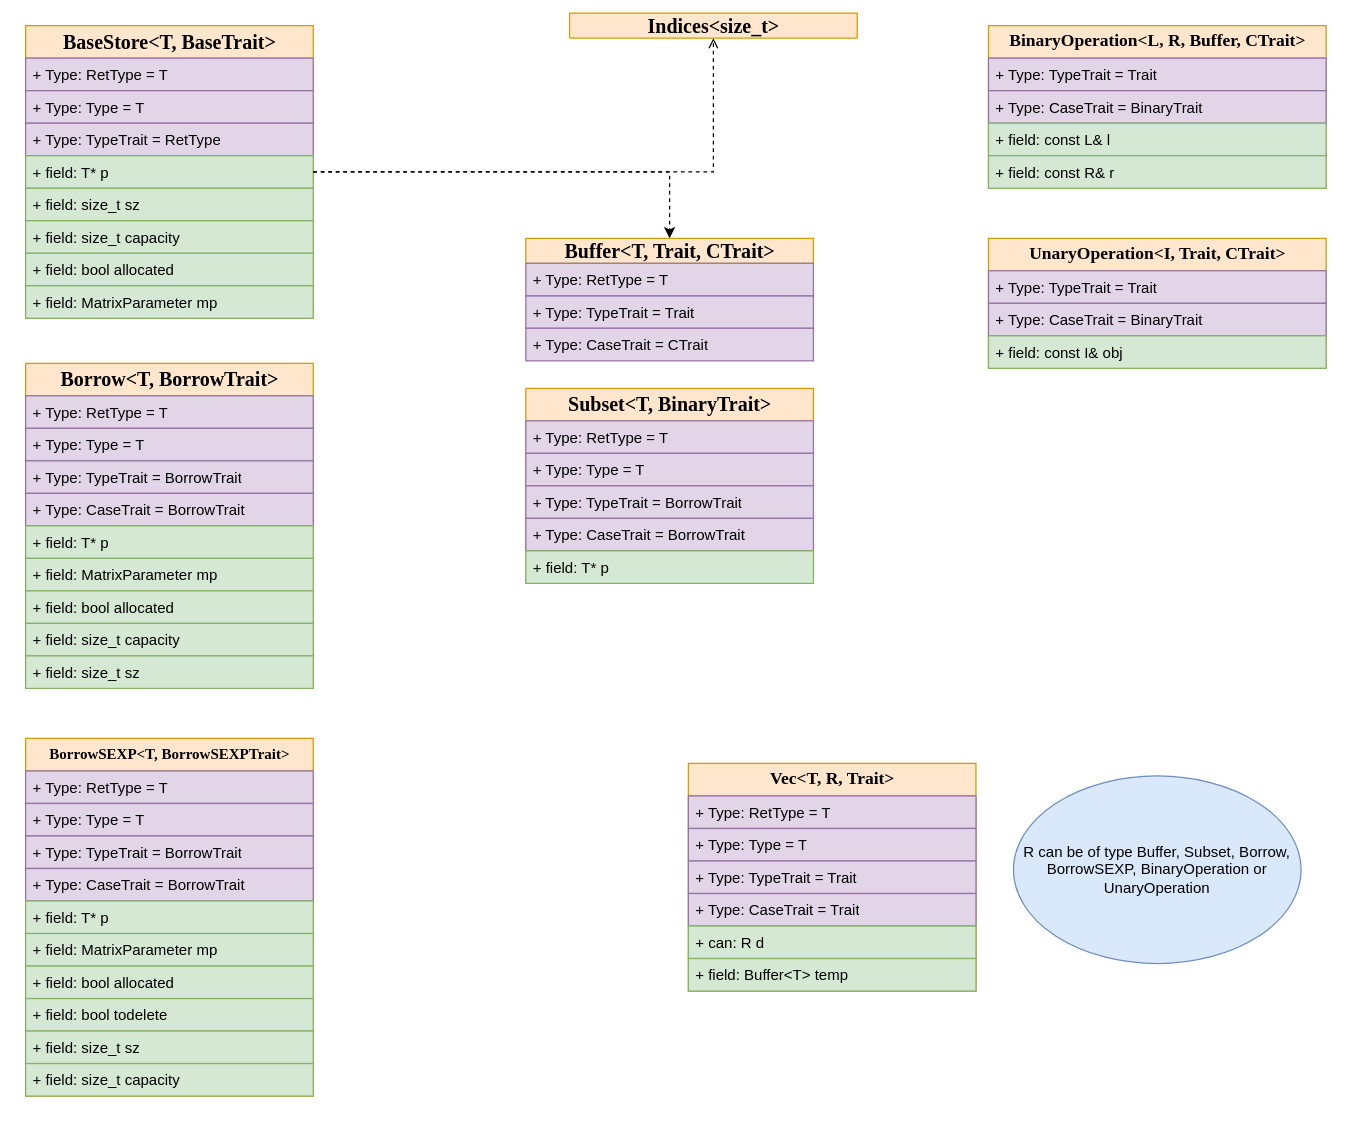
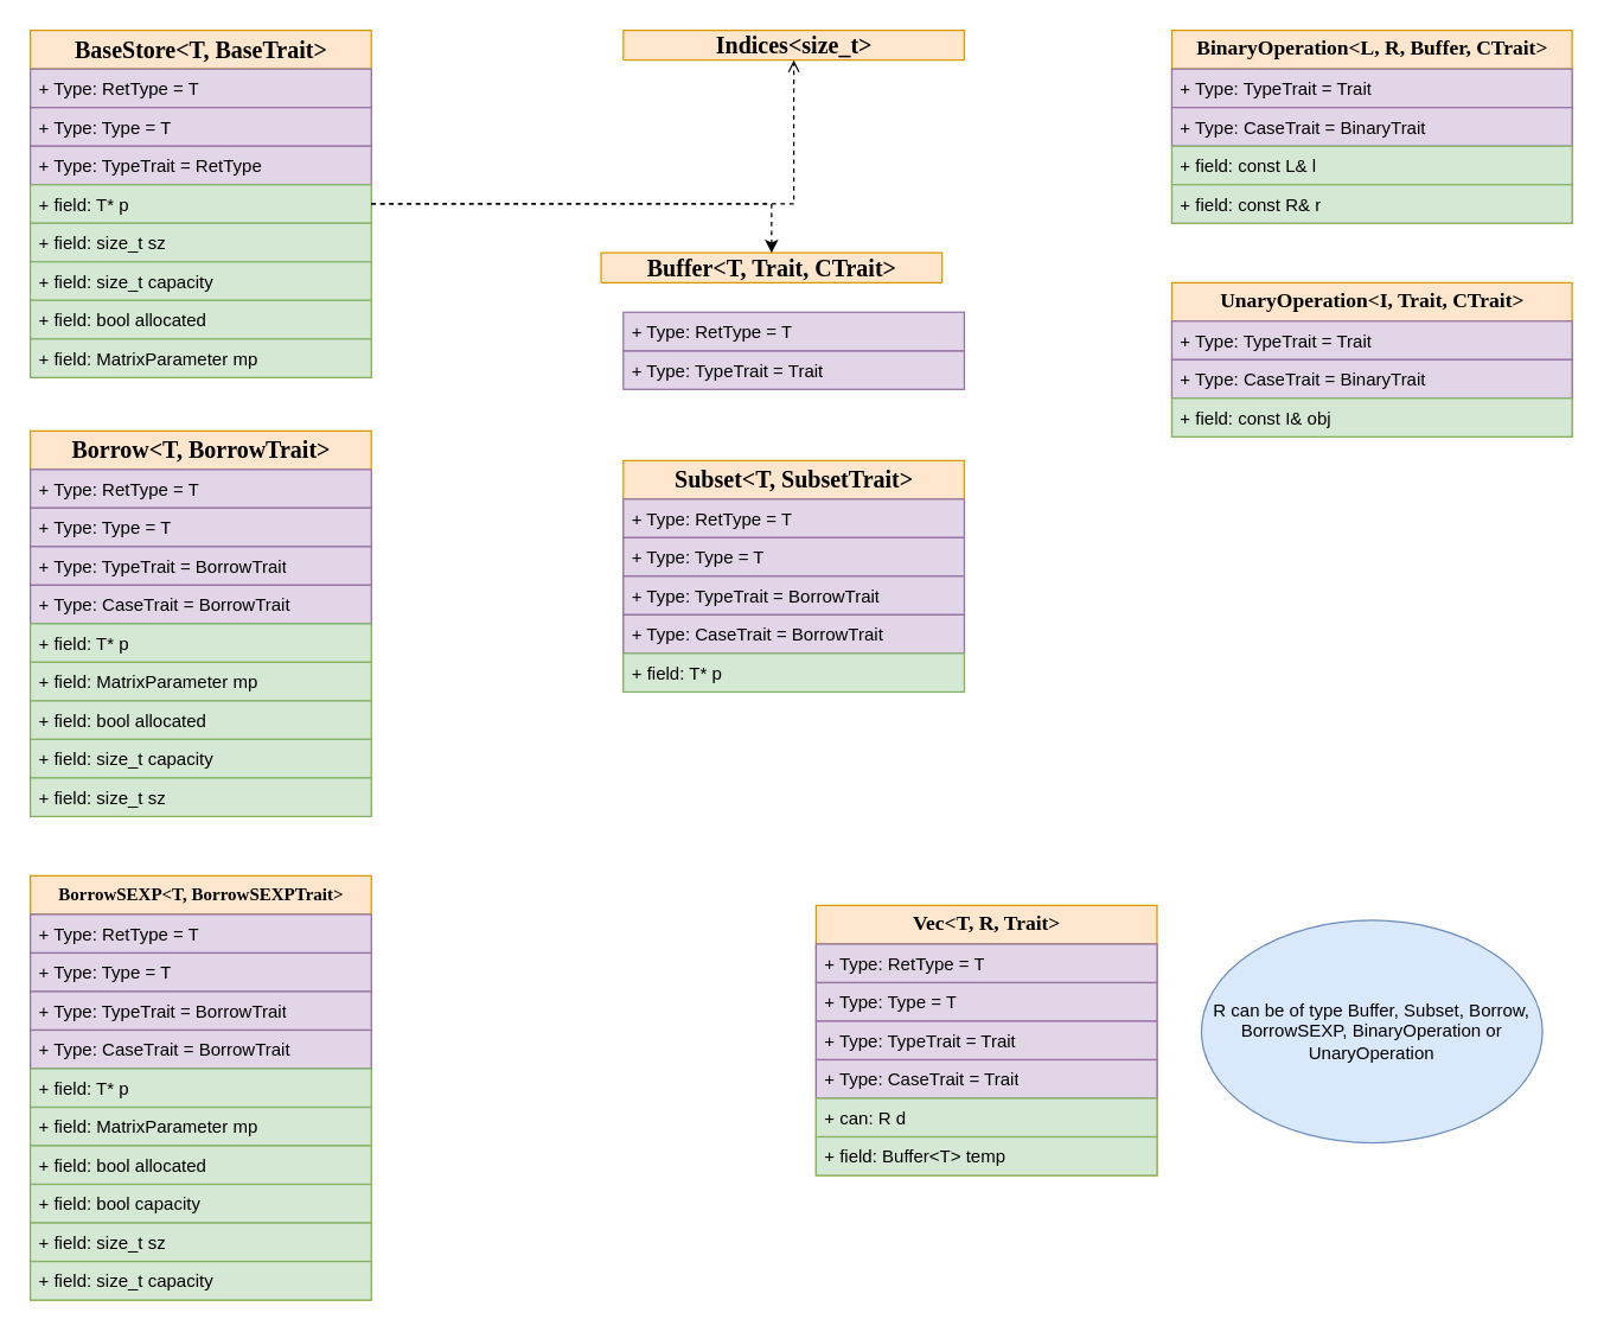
- <mxCell id="11" value="&lt;b&gt;&lt;font style=&quot;font-size: 16px;&quot;&gt;Indices&amp;lt;size_t&amp;gt;&lt;/font&gt;&lt;/b&gt;" style="swimlane;html=1;fontStyle=0;childLayout=stackLayout;horizontal=1;startSize=26;fillColor=#ffe6cc;horizontalStack=0;resizeParent=1;resizeLast=0;collapsible=1;marginBottom=0;swimlaneFillColor=#ffffff;rounded=0;shadow=0;comic=0;labelBackgroundColor=none;strokeWidth=1;fontFamily=Verdana;fontSize=10;align=center;strokeColor=#d79b00;" parent="1" vertex="1"><mxGeometry x="455" y="10" width="230" height="20" as="geometry" /></mxCell>
+ <mxCell id="11" value="&lt;b&gt;&lt;font style=&quot;font-size: 16px;&quot;&gt;Indices&amp;lt;size_t&amp;gt;&lt;/font&gt;&lt;/b&gt;" style="swimlane;html=1;fontStyle=0;childLayout=stackLayout;horizontal=1;startSize=26;fillColor=#ffe6cc;horizontalStack=0;resizeParent=1;resizeLast=0;collapsible=1;marginBottom=0;swimlaneFillColor=#ffffff;rounded=0;shadow=0;comic=0;labelBackgroundColor=none;strokeWidth=1;fontFamily=Verdana;fontSize=10;align=center;strokeColor=#d79b00;" parent="1" vertex="1"><mxGeometry x="420" y="20" width="230" height="20" as="geometry" /></mxCell>
- <mxCell id="13" value="&lt;b&gt;&lt;font style=&quot;font-size: 16px;&quot;&gt;Buffer&amp;lt;T, Trait, CTrait&amp;gt;&lt;/font&gt;&lt;/b&gt;" style="swimlane;html=1;fontStyle=0;childLayout=stackLayout;horizontal=1;startSize=26;fillColor=#ffe6cc;horizontalStack=0;resizeParent=1;resizeLast=0;collapsible=1;marginBottom=0;swimlaneFillColor=#ffffff;rounded=0;shadow=0;comic=0;labelBackgroundColor=none;strokeWidth=1;fontFamily=Verdana;fontSize=10;align=center;strokeColor=#d79b00;" parent="1" vertex="1"><mxGeometry x="420" y="190" width="230" height="20" as="geometry" /></mxCell>
+ <mxCell id="13" value="&lt;b&gt;&lt;font style=&quot;font-size: 16px;&quot;&gt;Buffer&amp;lt;T, Trait, CTrait&amp;gt;&lt;/font&gt;&lt;/b&gt;" style="swimlane;html=1;fontStyle=0;childLayout=stackLayout;horizontal=1;startSize=26;fillColor=#ffe6cc;horizontalStack=0;resizeParent=1;resizeLast=0;collapsible=1;marginBottom=0;swimlaneFillColor=#ffffff;rounded=0;shadow=0;comic=0;labelBackgroundColor=none;strokeWidth=1;fontFamily=Verdana;fontSize=10;align=center;strokeColor=#d79b00;" parent="1" vertex="1"><mxGeometry x="405" y="170" width="230" height="20" as="geometry" /></mxCell>
- <mxCell id="27" value="+ Type: CaseTrait = CTrait" style="text;html=1;strokeColor=#9673a6;fillColor=#e1d5e7;align=left;verticalAlign=top;spacingLeft=4;spacingRight=4;whiteSpace=wrap;overflow=hidden;rotatable=0;points=[[0,0.5],[1,0.5]];portConstraint=eastwest;" parent="1" vertex="1"><mxGeometry x="420" y="262" width="230" height="26" as="geometry" /></mxCell>
- <mxCell id="39" value="&lt;b&gt;&lt;font style=&quot;font-size: 16px;&quot;&gt;Subset&amp;lt;T, BinaryTrait&amp;gt;&lt;/font&gt;&lt;/b&gt;" style="swimlane;html=1;fontStyle=0;childLayout=stackLayout;horizontal=1;startSize=26;fillColor=#ffe6cc;horizontalStack=0;resizeParent=1;resizeLast=0;collapsible=1;marginBottom=0;swimlaneFillColor=#ffffff;rounded=0;shadow=0;comic=0;labelBackgroundColor=none;strokeWidth=1;fontFamily=Verdana;fontSize=10;align=center;strokeColor=#d79b00;" parent="1" vertex="1"><mxGeometry x="420" y="310" width="230" height="156" as="geometry" /></mxCell>
+ <mxCell id="39" value="&lt;b&gt;&lt;font style=&quot;font-size: 16px;&quot;&gt;Subset&amp;lt;T, SubsetTrait&amp;gt;&lt;/font&gt;&lt;/b&gt;" style="swimlane;html=1;fontStyle=0;childLayout=stackLayout;horizontal=1;startSize=26;fillColor=#ffe6cc;horizontalStack=0;resizeParent=1;resizeLast=0;collapsible=1;marginBottom=0;swimlaneFillColor=#ffffff;rounded=0;shadow=0;comic=0;labelBackgroundColor=none;strokeWidth=1;fontFamily=Verdana;fontSize=10;align=center;strokeColor=#d79b00;" parent="1" vertex="1"><mxGeometry x="420" y="310" width="230" height="156" as="geometry" /></mxCell>
- <mxCell id="36" value="+ field: bool todelete" style="text;html=1;strokeColor=#82b366;fillColor=#d5e8d4;align=left;verticalAlign=top;spacingLeft=4;spacingRight=4;whiteSpace=wrap;overflow=hidden;rotatable=0;points=[[0,0.5],[1,0.5]];portConstraint=eastwest;" parent="28" vertex="1"><mxGeometry y="208" width="230" height="26" as="geometry" /></mxCell>
+ <mxCell id="36" value="+ field: bool capacity" style="text;html=1;strokeColor=#82b366;fillColor=#d5e8d4;align=left;verticalAlign=top;spacingLeft=4;spacingRight=4;whiteSpace=wrap;overflow=hidden;rotatable=0;points=[[0,0.5],[1,0.5]];portConstraint=eastwest;" parent="28" vertex="1"><mxGeometry y="208" width="230" height="26" as="geometry" /></mxCell>
